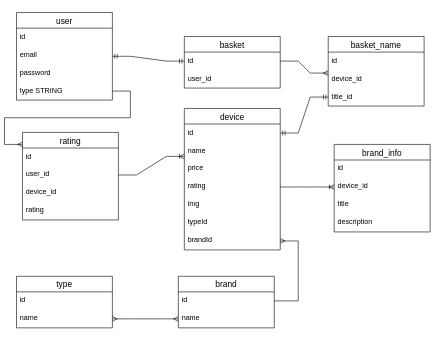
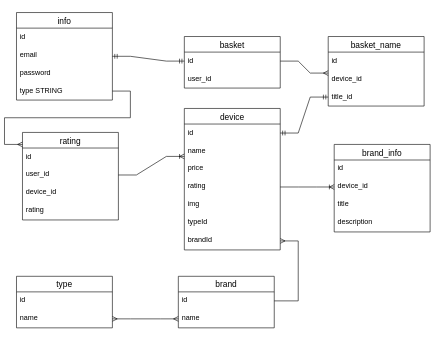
- <mxCell id="2" value="user" style="swimlane;fontStyle=0;childLayout=stackLayout;horizontal=1;startSize=26;horizontalStack=0;resizeParent=1;resizeParentMax=0;resizeLast=0;collapsible=1;marginBottom=0;align=center;fontSize=14;" vertex="1" parent="1"><mxGeometry x="20" y="20" width="160" height="146" as="geometry"><mxRectangle x="70" y="60" width="50" height="26" as="alternateBounds" /></mxGeometry></mxCell>
+ <mxCell id="2" value="info" style="swimlane;fontStyle=0;childLayout=stackLayout;horizontal=1;startSize=26;horizontalStack=0;resizeParent=1;resizeParentMax=0;resizeLast=0;collapsible=1;marginBottom=0;align=center;fontSize=14;" vertex="1" parent="1"><mxGeometry x="20" y="20" width="160" height="146" as="geometry"><mxRectangle x="70" y="60" width="50" height="26" as="alternateBounds" /></mxGeometry></mxCell>
